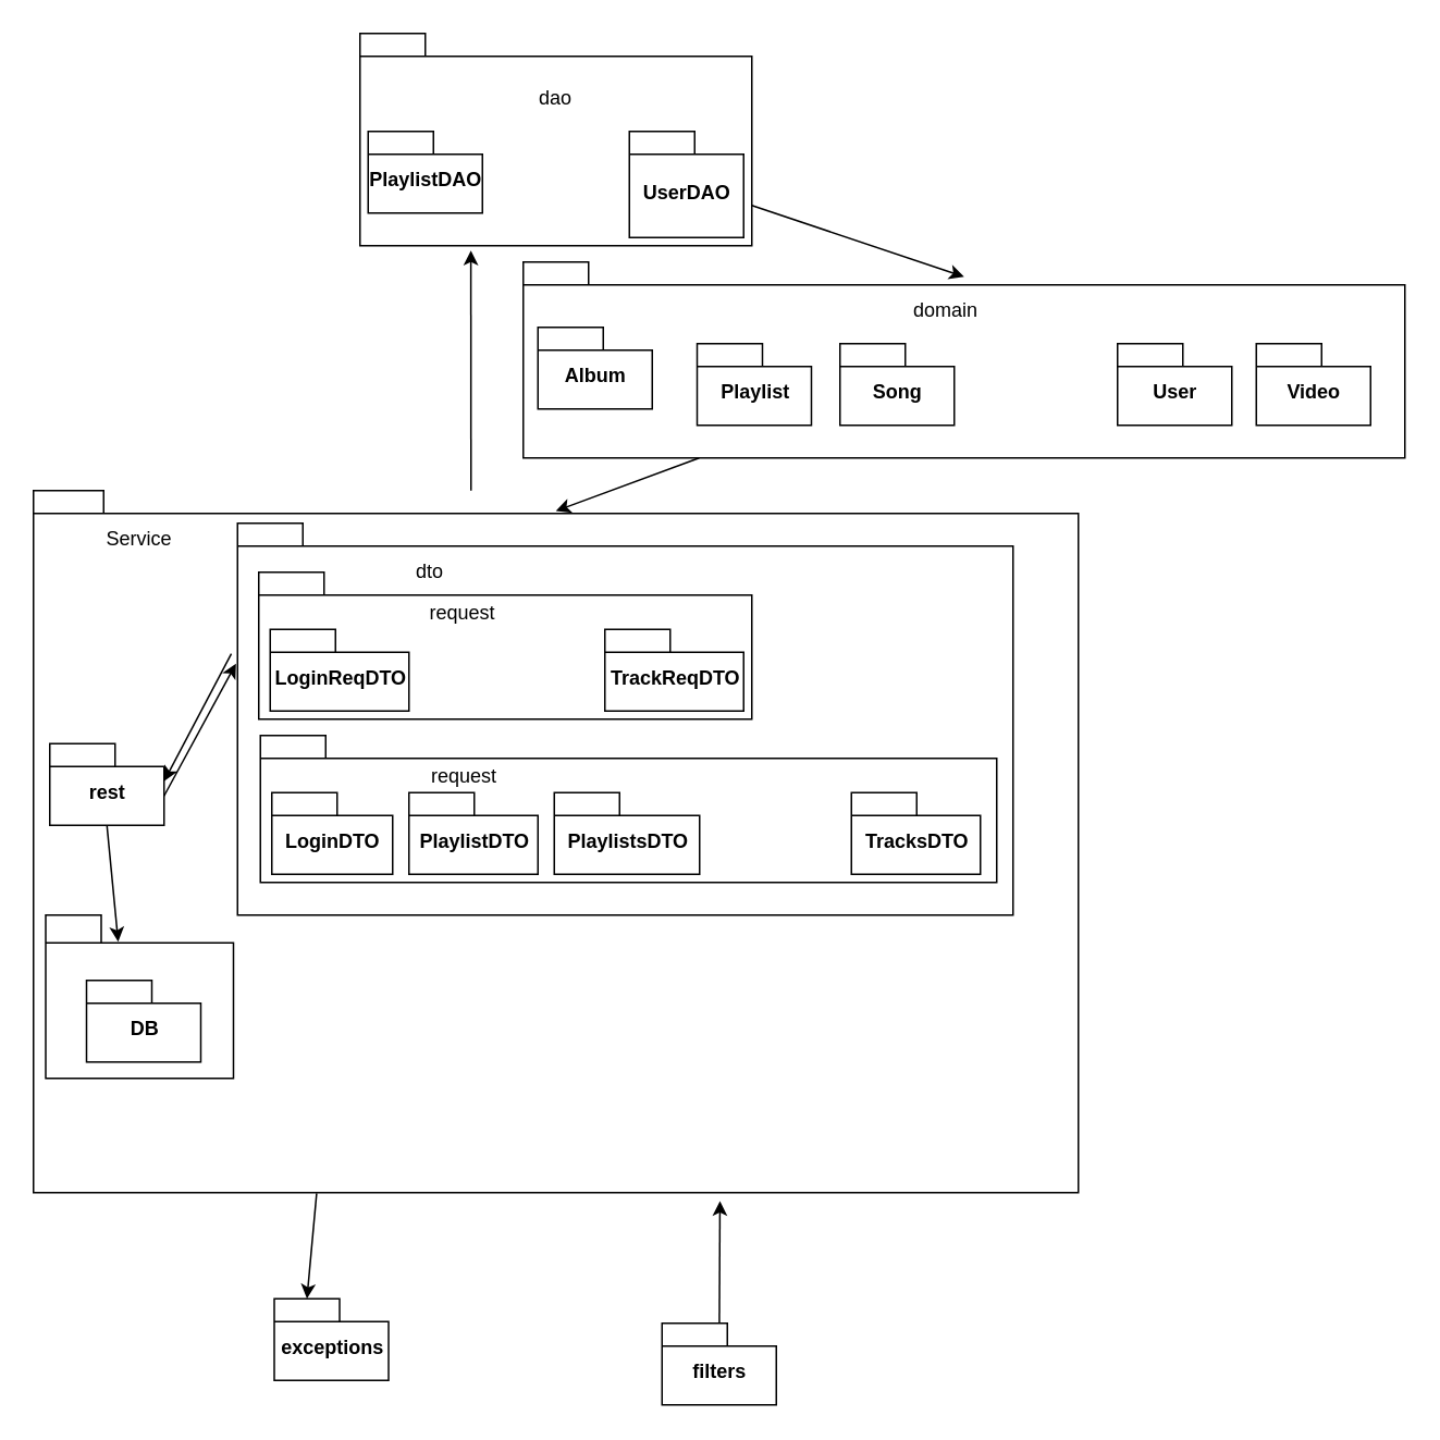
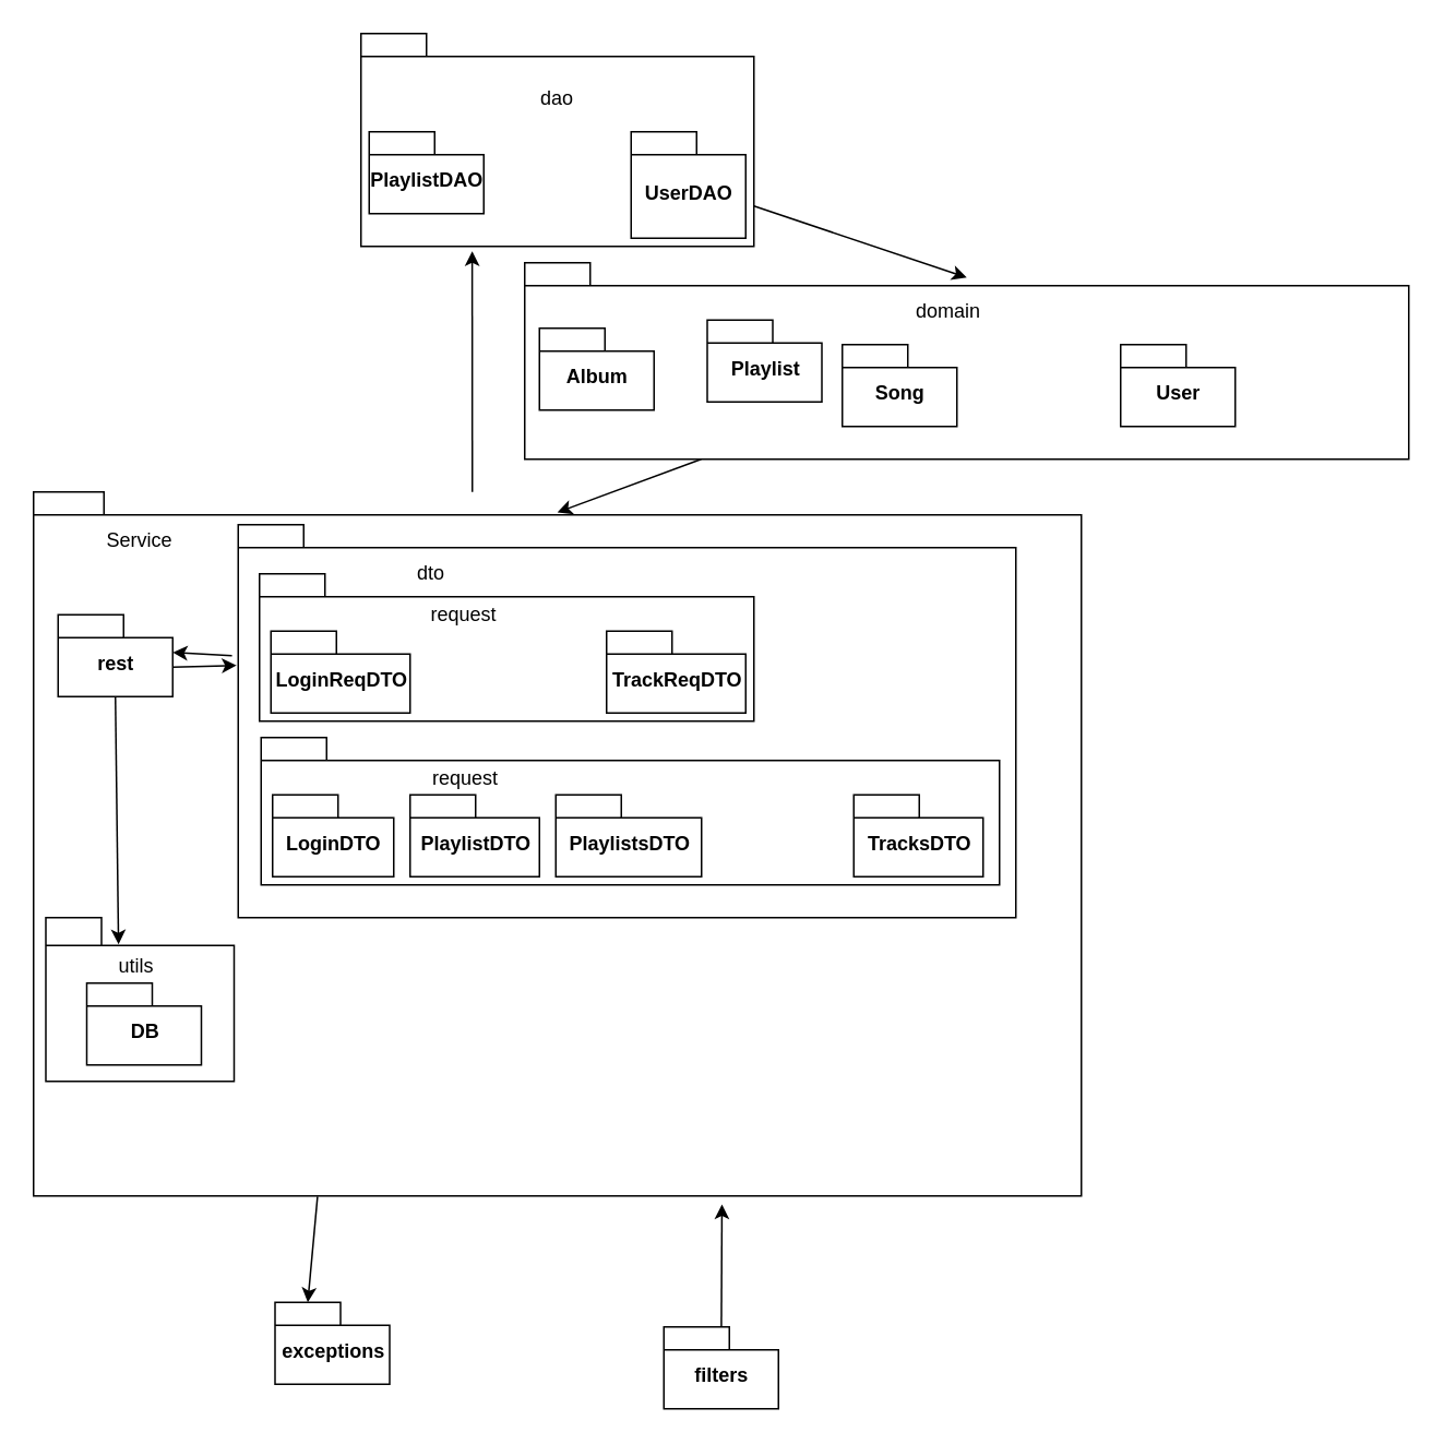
- <mxCell id="27" value="Playlist" style="shape=folder;fontStyle=1;spacingTop=10;tabWidth=40;tabHeight=14;tabPosition=left;html=1;" parent="1" vertex="1"><mxGeometry x="426.5" y="210" width="70" height="50" as="geometry" /></mxCell>
+ <mxCell id="27" value="Playlist" style="shape=folder;fontStyle=1;spacingTop=10;tabWidth=40;tabHeight=14;tabPosition=left;html=1;" parent="1" vertex="1"><mxGeometry x="431.5" y="195" width="70" height="50" as="geometry" /></mxCell>
- <mxCell id="24" value="Video" style="shape=folder;fontStyle=1;spacingTop=10;tabWidth=40;tabHeight=14;tabPosition=left;html=1;" parent="1" vertex="1"><mxGeometry x="769" y="210" width="70" height="50" as="geometry" /></mxCell>
- <mxCell id="14" value="rest" style="shape=folder;fontStyle=1;spacingTop=10;tabWidth=40;tabHeight=14;tabPosition=left;html=1;" parent="1" vertex="1"><mxGeometry x="30" y="455" width="70" height="50" as="geometry" /></mxCell>
+ <mxCell id="14" value="rest" style="shape=folder;fontStyle=1;spacingTop=10;tabWidth=40;tabHeight=14;tabPosition=left;html=1;" parent="1" vertex="1"><mxGeometry x="35" y="375" width="70" height="50" as="geometry" /></mxCell>
+ <mxCell id="39" value="utils" style="text;html=1;strokeColor=none;fillColor=none;align=center;verticalAlign=middle;whiteSpace=wrap;rounded=0;" parent="1" vertex="1"><mxGeometry x="62.5" y="580" width="40" height="20" as="geometry" /></mxCell>
